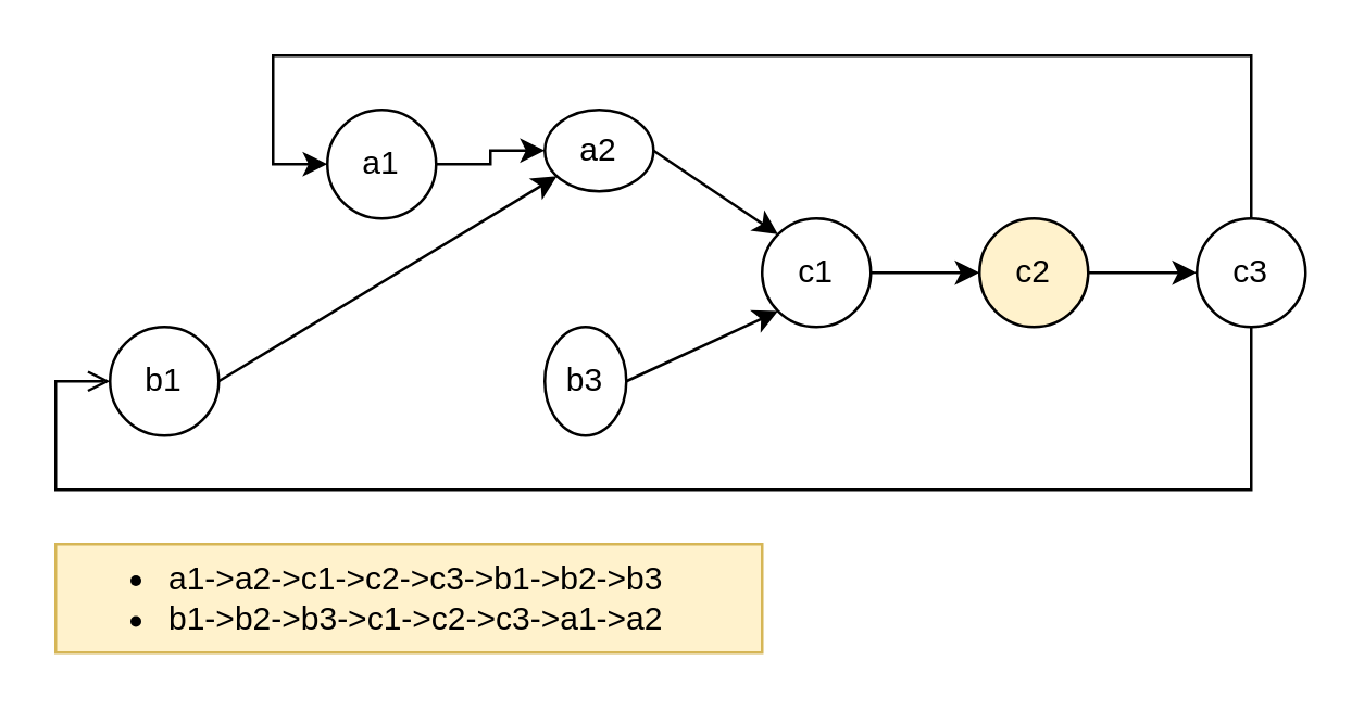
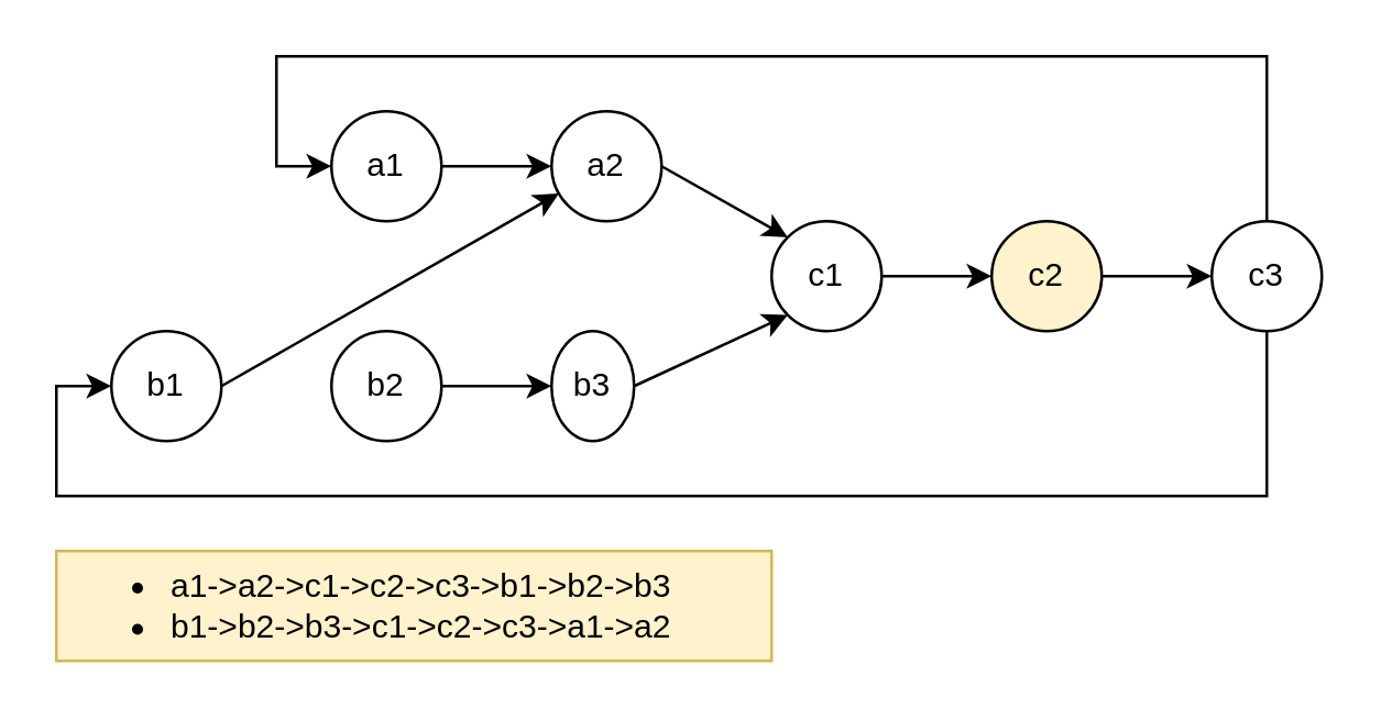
- <mxCell id="5" value="a2" style="ellipse;whiteSpace=wrap;html=1;aspect=fixed;" vertex="1" parent="1"><mxGeometry x="200" y="40" width="40" height="30" as="geometry" /></mxCell>
+ <mxCell id="5" value="a2" style="ellipse;whiteSpace=wrap;html=1;aspect=fixed;" vertex="1" parent="1"><mxGeometry x="200" y="40" width="40" height="40" as="geometry" /></mxCell>
- <mxCell id="17" style="edgeStyle=orthogonalEdgeStyle;rounded=0;orthogonalLoop=1;jettySize=auto;html=1;exitX=0.5;exitY=1;exitDx=0;exitDy=0;entryX=0;entryY=0.5;entryDx=0;entryDy=0;endArrow=open;" edge="1" parent="1" source="18" target="7"><mxGeometry relative="1" as="geometry"><Array as="points"><mxPoint x="460" y="180" /><mxPoint x="20" y="180" /><mxPoint x="20" y="140" /></Array></mxGeometry></mxCell>
+ <mxCell id="17" style="edgeStyle=orthogonalEdgeStyle;rounded=0;orthogonalLoop=1;jettySize=auto;html=1;exitX=0.5;exitY=1;exitDx=0;exitDy=0;entryX=0;entryY=0.5;entryDx=0;entryDy=0;" edge="1" parent="1" source="18" target="7"><mxGeometry relative="1" as="geometry"><Array as="points"><mxPoint x="460" y="180" /><mxPoint x="20" y="180" /><mxPoint x="20" y="140" /></Array></mxGeometry></mxCell>
+ <mxCell id="9" value="b2" style="ellipse;whiteSpace=wrap;html=1;aspect=fixed;" vertex="1" parent="1"><mxGeometry x="120" y="120" width="40" height="40" as="geometry" /></mxCell>
+ <mxCell id="8" style="edgeStyle=none;rounded=0;orthogonalLoop=1;jettySize=auto;html=1;exitX=1;exitY=0.5;exitDx=0;exitDy=0;entryX=0;entryY=0.5;entryDx=0;entryDy=0;" edge="1" parent="1" source="9" target="11"><mxGeometry relative="1" as="geometry" /></mxCell>
